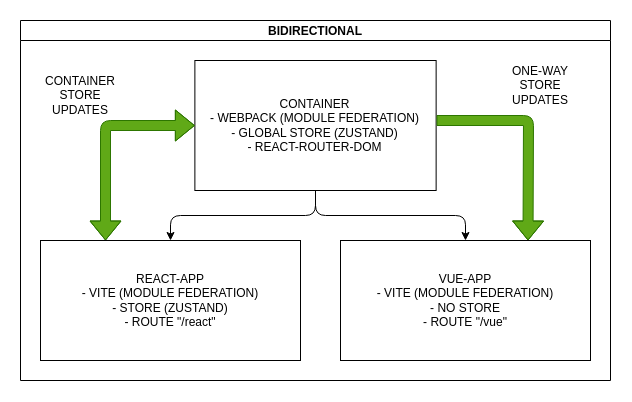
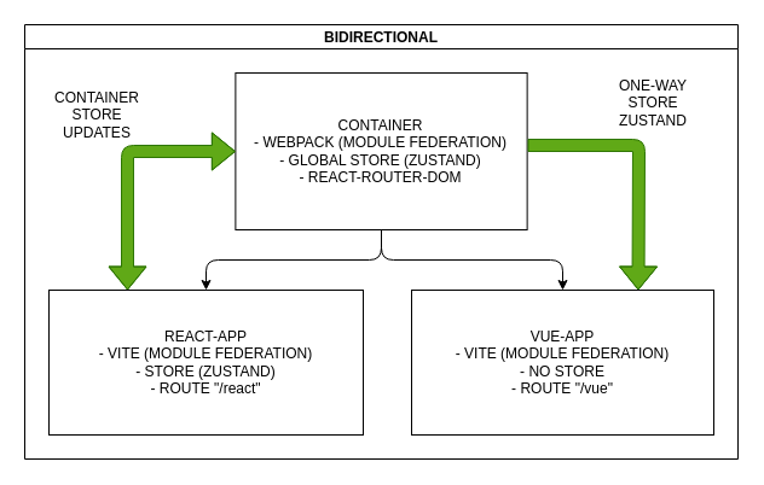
- <mxCell id="11" value="ONE-WAY&lt;br&gt;STORE&lt;br&gt;UPDATES" style="text;html=1;strokeColor=none;fillColor=none;align=center;verticalAlign=middle;whiteSpace=wrap;rounded=0;" parent="2" vertex="1"><mxGeometry x="490" y="50" width="60" height="30" as="geometry" /></mxCell>
+ <mxCell id="11" value="ONE-WAY&lt;br&gt;STORE&lt;br&gt;ZUSTAND" style="text;html=1;strokeColor=none;fillColor=none;align=center;verticalAlign=middle;whiteSpace=wrap;rounded=0;" parent="2" vertex="1"><mxGeometry x="490" y="50" width="60" height="30" as="geometry" /></mxCell>
